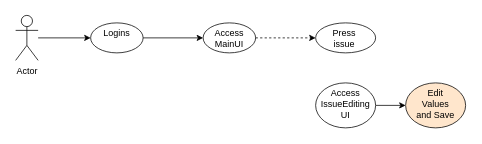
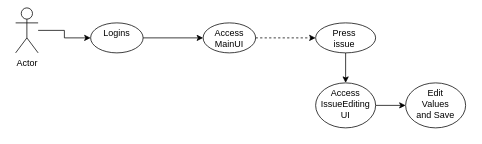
- <mxCell id="3" value="Actor" style="shape=umlActor;verticalLabelPosition=bottom;verticalAlign=top;html=1;outlineConnect=0;" parent="1" vertex="1"><mxGeometry x="20" y="20" width="30" height="60" as="geometry" /></mxCell>
+ <mxCell id="3" value="Actor" style="shape=umlActor;verticalLabelPosition=bottom;verticalAlign=top;html=1;outlineConnect=0;" parent="1" vertex="1"><mxGeometry x="20" y="10" width="30" height="60" as="geometry" /></mxCell>
+ <mxCell id="8" value="" style="edgeStyle=orthogonalEdgeStyle;rounded=0;orthogonalLoop=1;jettySize=auto;html=1;" parent="1" source="9" target="11" edge="1"><mxGeometry relative="1" as="geometry" /></mxCell>
- <mxCell id="12" value="Edit&lt;div&gt;Values&lt;/div&gt;&lt;div&gt;and Save&lt;/div&gt;" style="ellipse;whiteSpace=wrap;html=1;verticalAlign=top;fillColor=#ffe6cc;" parent="1" vertex="1"><mxGeometry x="540" y="110" width="80" height="60" as="geometry" /></mxCell>
+ <mxCell id="12" value="Edit&lt;div&gt;Values&lt;/div&gt;&lt;div&gt;and Save&lt;/div&gt;" style="ellipse;whiteSpace=wrap;html=1;verticalAlign=top;" parent="1" vertex="1"><mxGeometry x="540" y="110" width="80" height="60" as="geometry" /></mxCell>
